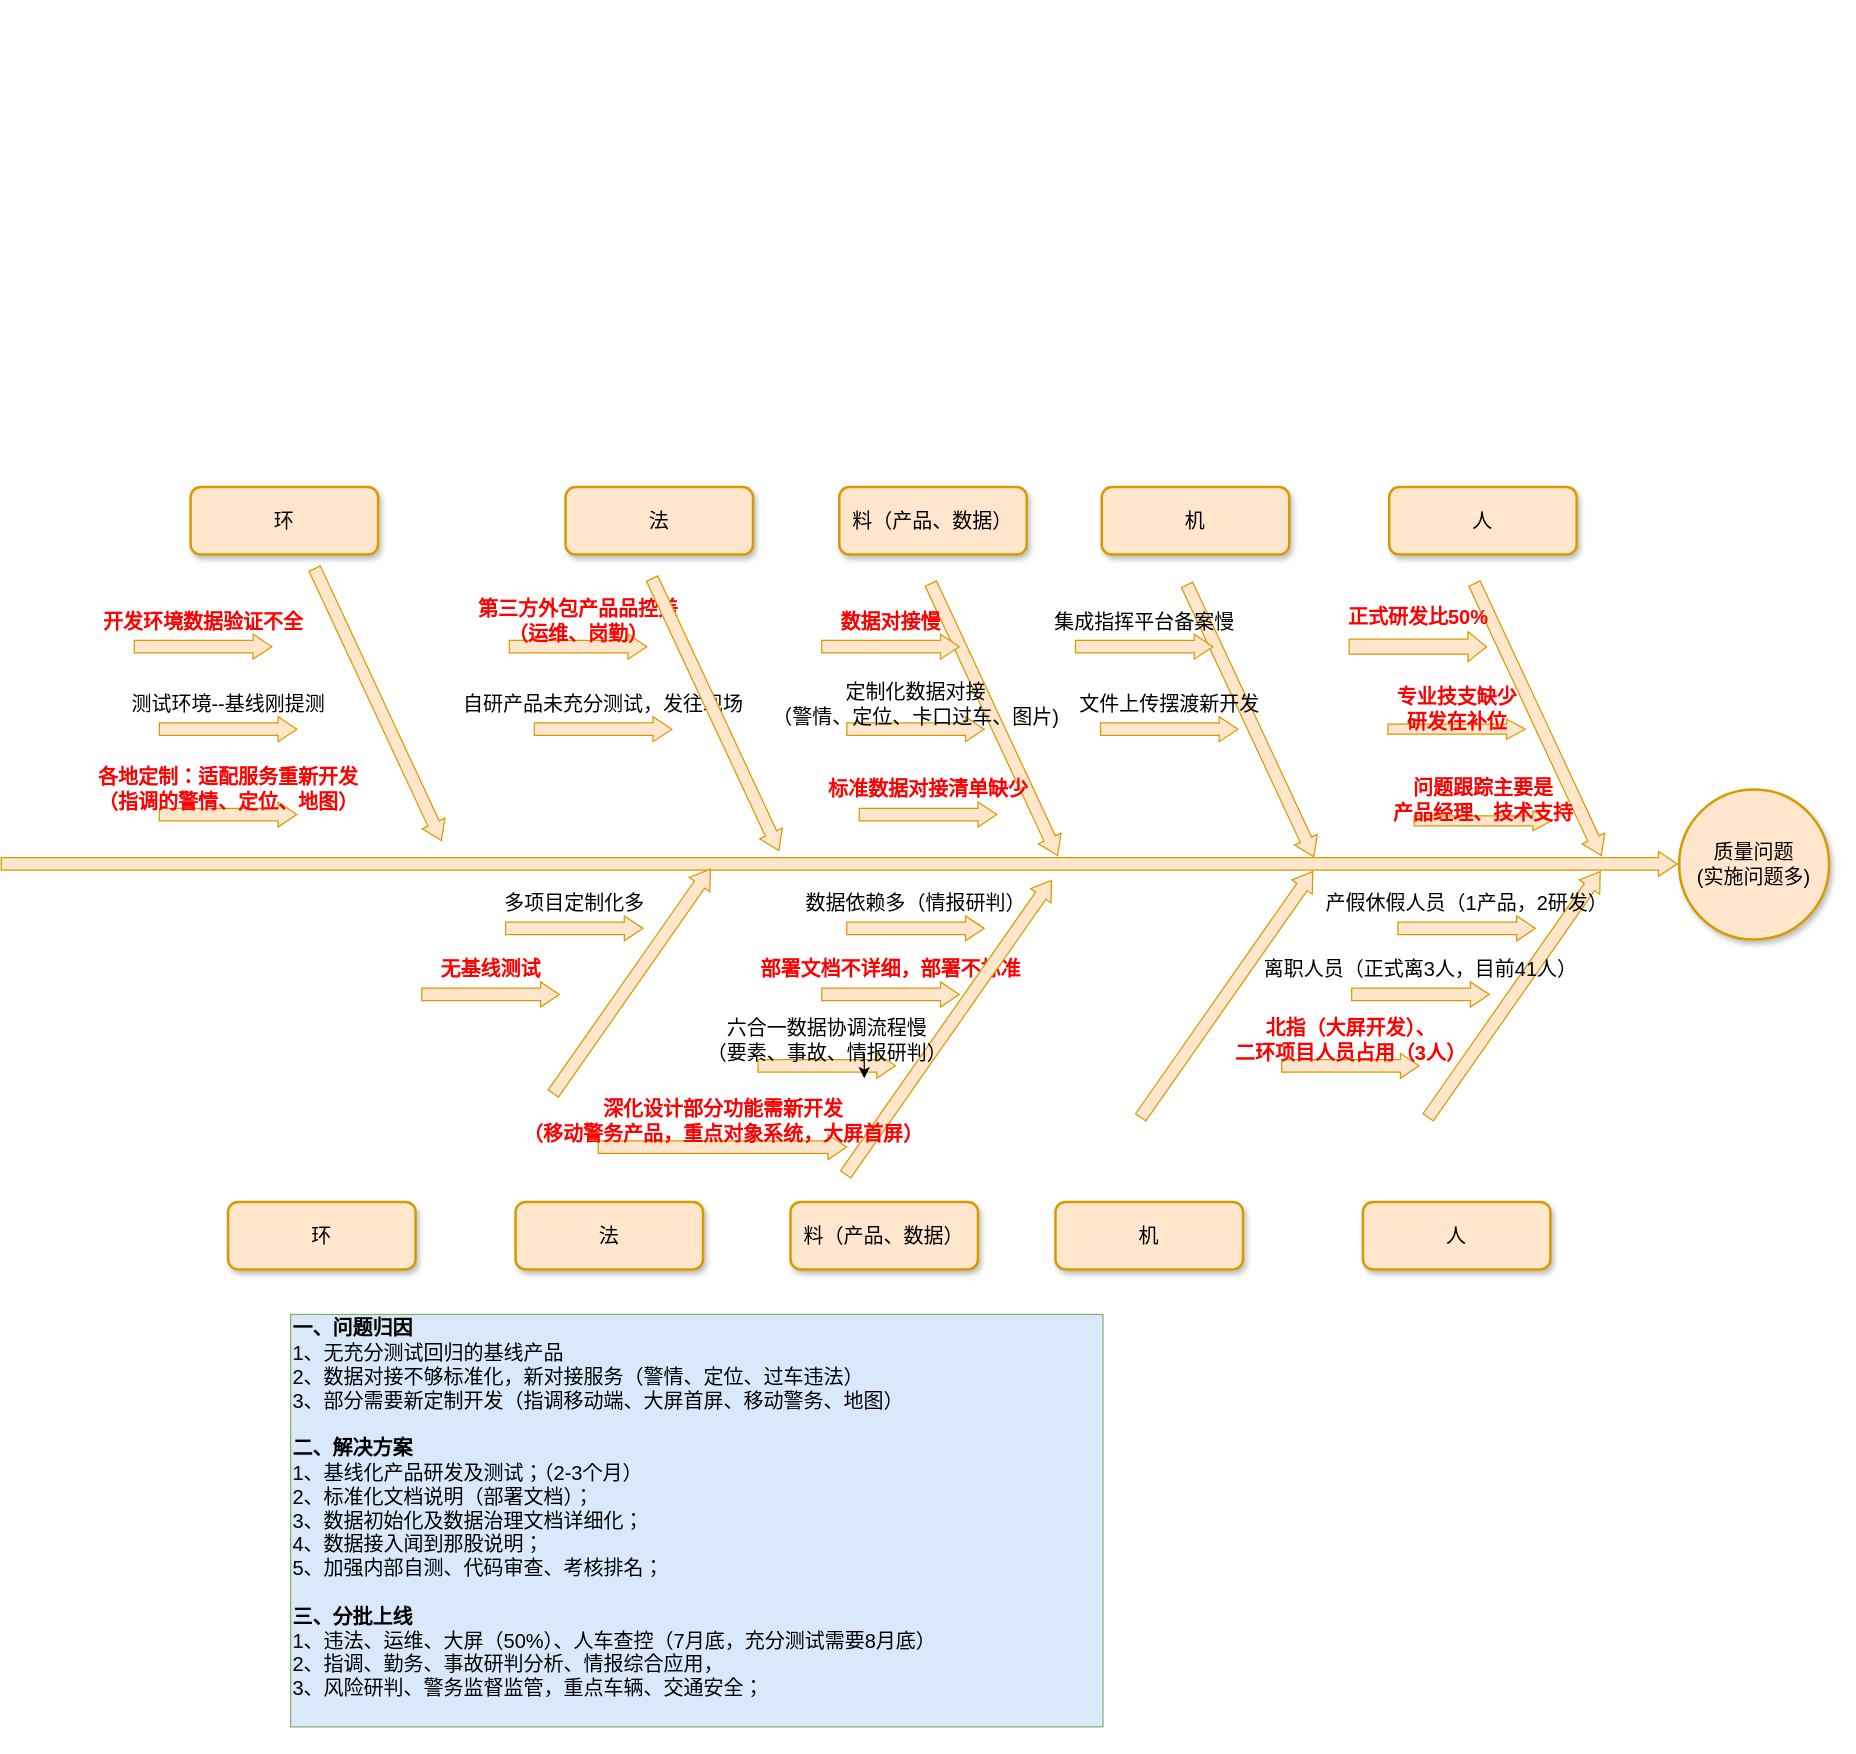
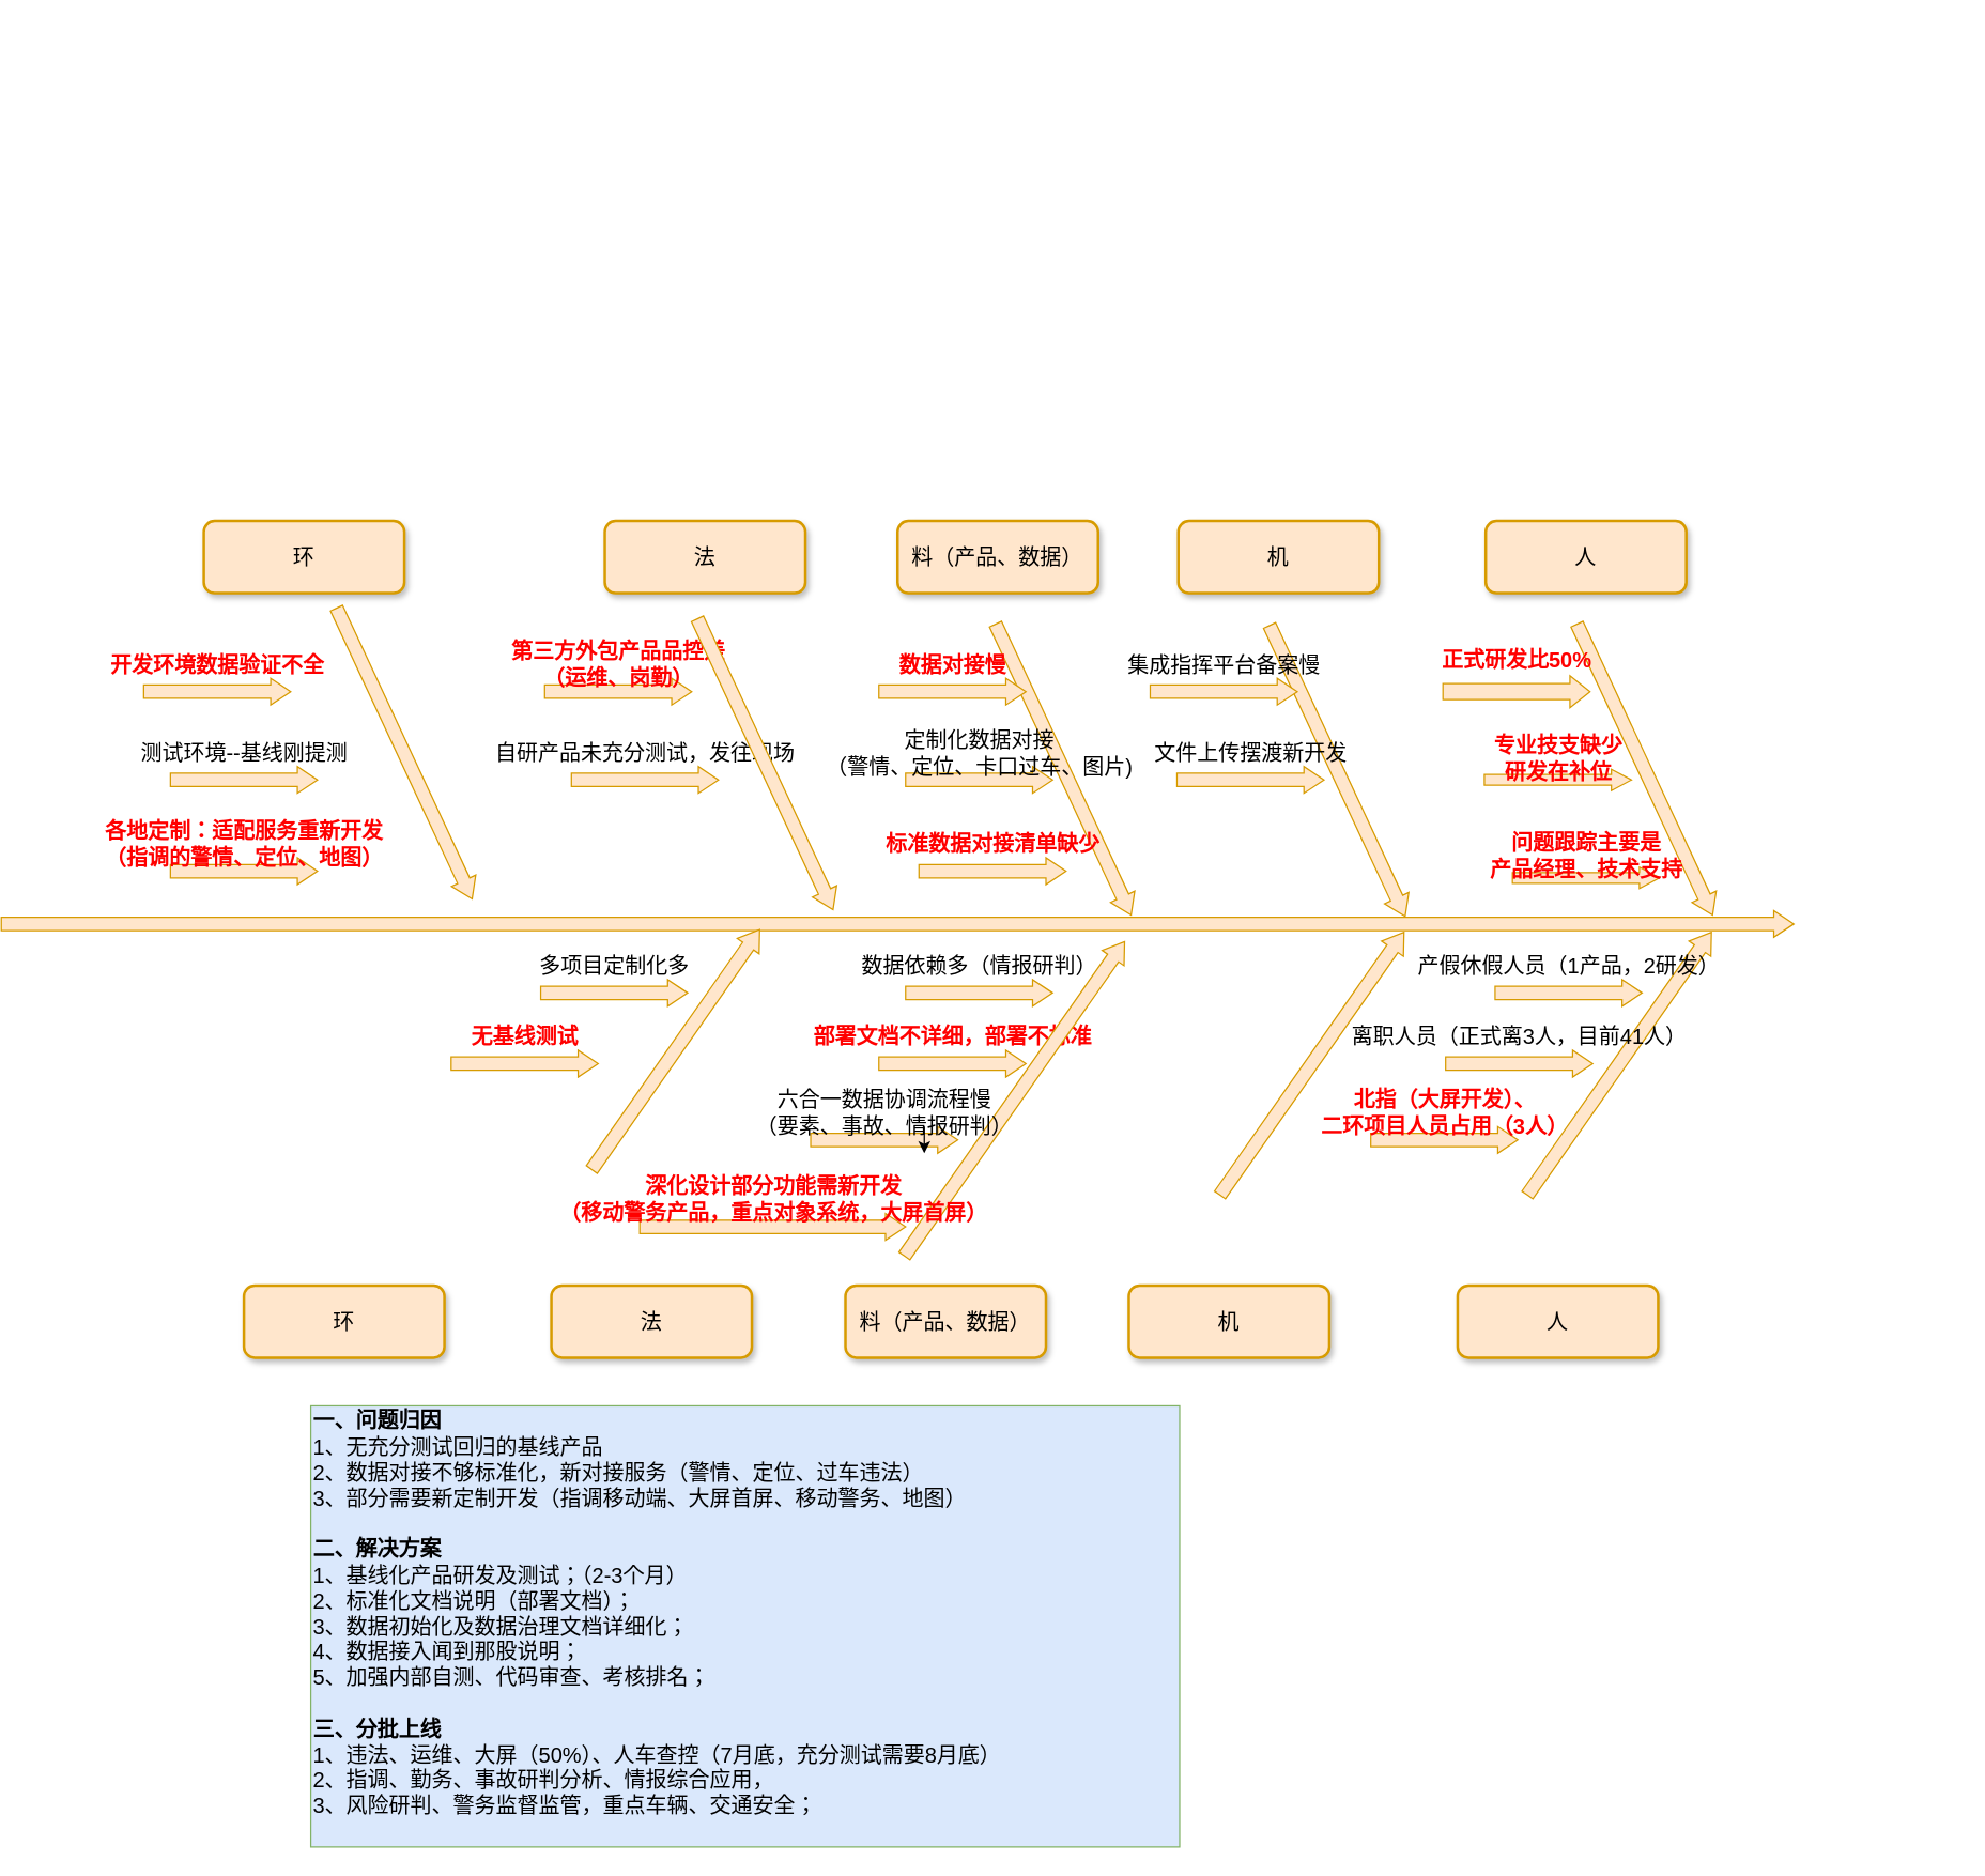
- <mxCell id="13" value="质量问题&lt;div&gt;(实施问题多)&lt;/div&gt;" style="ellipse;whiteSpace=wrap;html=1;rounded=1;shadow=1;strokeWidth=2;fontSize=16;fillColor=#ffe6cc;strokeColor=#d79b00;" parent="1" vertex="1"><mxGeometry x="1211" y="631" width="120" height="120" as="geometry" /></mxCell>
